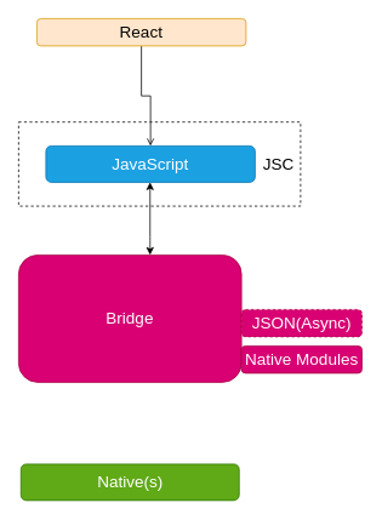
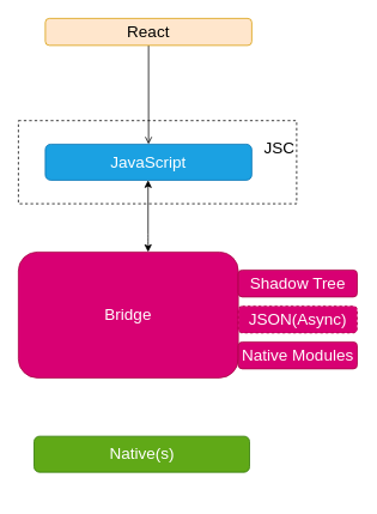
- <mxCell id="4" value="&lt;font style=&quot;font-size: 18px&quot;&gt;React&lt;/font&gt;" style="rounded=1;whiteSpace=wrap;html=1;fillColor=#ffe6cc;strokeColor=#d79b00;" parent="1" vertex="1"><mxGeometry x="40" y="20" width="230" height="30" as="geometry" /></mxCell>
+ <mxCell id="4" value="&lt;font style=&quot;font-size: 18px&quot;&gt;React&lt;/font&gt;" style="rounded=1;whiteSpace=wrap;html=1;fillColor=#ffe6cc;strokeColor=#d79b00;" parent="1" vertex="1"><mxGeometry x="50" y="20" width="230" height="30" as="geometry" /></mxCell>
- <mxCell id="6" value="&lt;font style=&quot;font-size: 18px&quot;&gt;JSC&lt;/font&gt;" style="text;html=1;strokeColor=none;fillColor=none;align=center;verticalAlign=middle;whiteSpace=wrap;rounded=0;dashed=1;" parent="1" vertex="1"><mxGeometry x="290" y="170" width="32" height="20" as="geometry" /></mxCell>
+ <mxCell id="6" value="&lt;font style=&quot;font-size: 18px&quot;&gt;JSC&lt;/font&gt;" style="text;html=1;strokeColor=none;fillColor=none;align=center;verticalAlign=middle;whiteSpace=wrap;rounded=0;dashed=1;" parent="1" vertex="1"><mxGeometry x="295" y="155" width="32" height="20" as="geometry" /></mxCell>
+ <mxCell id="10" value="&lt;font style=&quot;font-size: 18px&quot;&gt;Shadow Tree&lt;/font&gt;" style="rounded=1;whiteSpace=wrap;html=1;fillColor=#d80073;strokeColor=#A50040;fontColor=#ffffff;" parent="8" vertex="1"><mxGeometry x="245" y="20" width="132.5" height="30" as="geometry" /></mxCell>
- <mxCell id="13" value="&lt;font style=&quot;font-size: 18px&quot;&gt;Native(s)&lt;/font&gt;" style="rounded=1;whiteSpace=wrap;html=1;fillColor=#60a917;strokeColor=#2D7600;fontColor=#ffffff;" parent="1" vertex="1"><mxGeometry x="22.5" y="510" width="240" height="40" as="geometry" /></mxCell>
+ <mxCell id="13" value="&lt;font style=&quot;font-size: 18px&quot;&gt;Native(s)&lt;/font&gt;" style="rounded=1;whiteSpace=wrap;html=1;fillColor=#60a917;strokeColor=#2D7600;fontColor=#ffffff;" parent="1" vertex="1"><mxGeometry x="37.5" y="485" width="240" height="40" as="geometry" /></mxCell>
